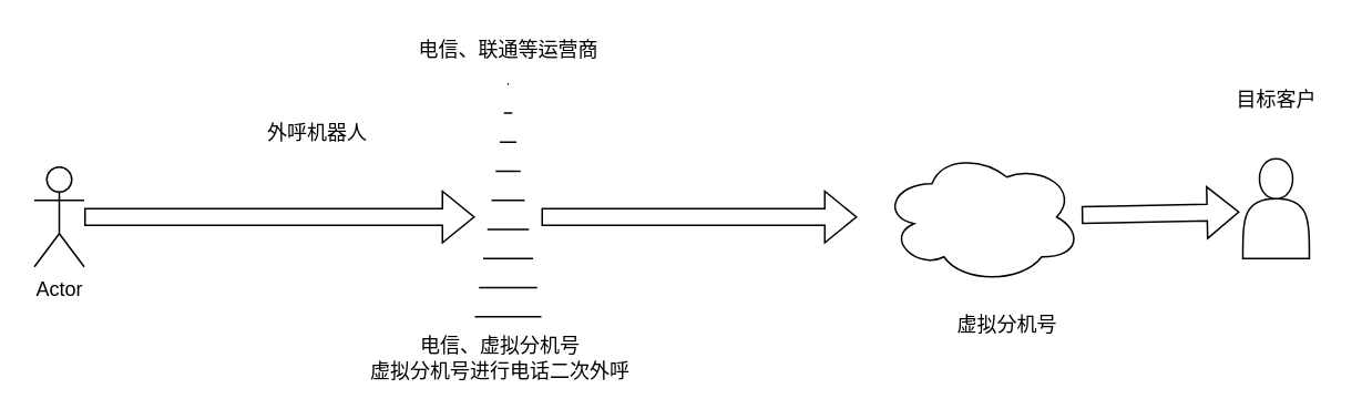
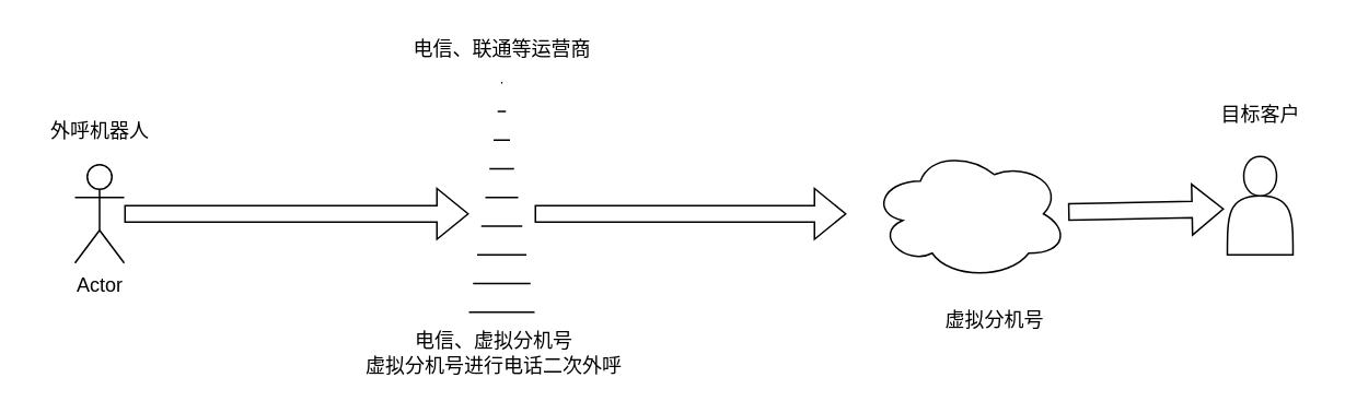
- <mxCell id="9" value="目标客户" style="text;html=1;align=center;verticalAlign=middle;resizable=0;points=[];autosize=1;strokeColor=none;fillColor=none;" vertex="1" parent="1"><mxGeometry x="737" y="50" width="60" height="20" as="geometry" /></mxCell>
+ <mxCell id="9" value="目标客户" style="text;html=1;align=center;verticalAlign=middle;resizable=0;points=[];autosize=1;strokeColor=none;fillColor=none;" vertex="1" parent="1"><mxGeometry x="737" y="60" width="60" height="20" as="geometry" /></mxCell>
- <mxCell id="5" value="外呼机器人" style="text;html=1;align=center;verticalAlign=middle;resizable=0;points=[];autosize=1;strokeColor=none;fillColor=none;" vertex="1" parent="1"><mxGeometry x="150" y="70" width="80" height="20" as="geometry" /></mxCell>
+ <mxCell id="5" value="外呼机器人" style="text;html=1;align=center;verticalAlign=middle;resizable=0;points=[];autosize=1;strokeColor=none;fillColor=none;" vertex="1" parent="1"><mxGeometry x="20" y="70" width="80" height="20" as="geometry" /></mxCell>
- <mxCell id="2" value="Actor" style="shape=umlActor;verticalLabelPosition=bottom;verticalAlign=top;html=1;outlineConnect=0;" vertex="1" parent="1"><mxGeometry x="20" y="100" width="30" height="60" as="geometry" /></mxCell>
+ <mxCell id="2" value="Actor" style="shape=umlActor;verticalLabelPosition=bottom;verticalAlign=top;html=1;outlineConnect=0;" vertex="1" parent="1"><mxGeometry x="45" y="100" width="30" height="60" as="geometry" /></mxCell>
